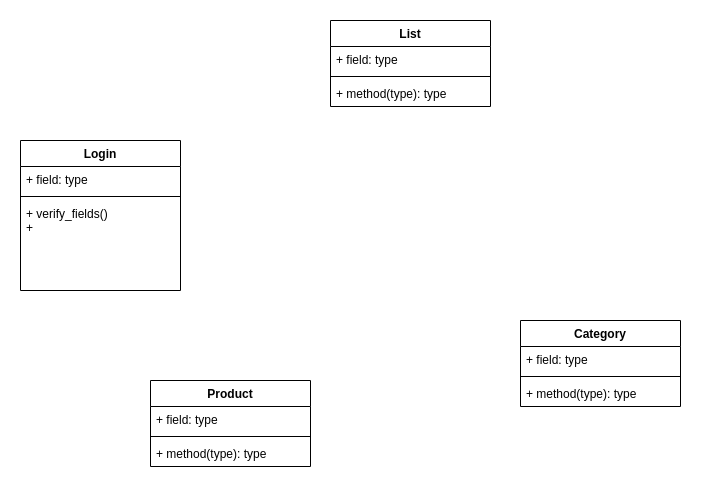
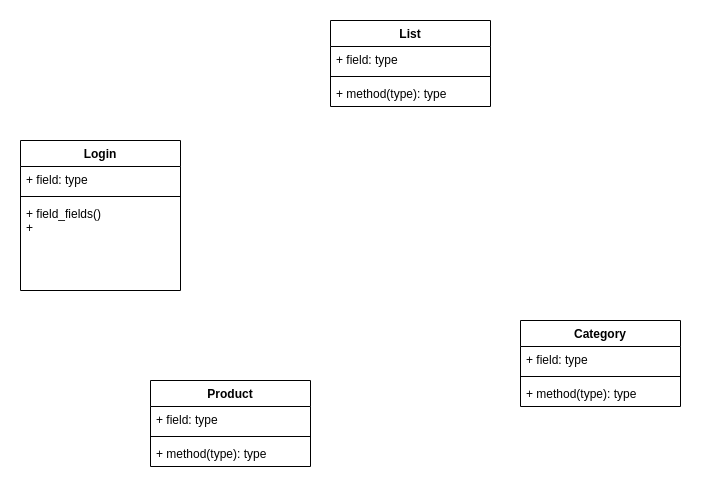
- <mxCell id="5" value="+ verify_fields()&#10;+" style="text;strokeColor=none;fillColor=none;align=left;verticalAlign=top;spacingLeft=4;spacingRight=4;overflow=hidden;rotatable=0;points=[[0,0.5],[1,0.5]];portConstraint=eastwest;" vertex="1" parent="2"><mxGeometry y="60" width="160" height="90" as="geometry" /></mxCell>
+ <mxCell id="5" value="+ field_fields()&#10;+" style="text;strokeColor=none;fillColor=none;align=left;verticalAlign=top;spacingLeft=4;spacingRight=4;overflow=hidden;rotatable=0;points=[[0,0.5],[1,0.5]];portConstraint=eastwest;" vertex="1" parent="2"><mxGeometry y="60" width="160" height="90" as="geometry" /></mxCell>
